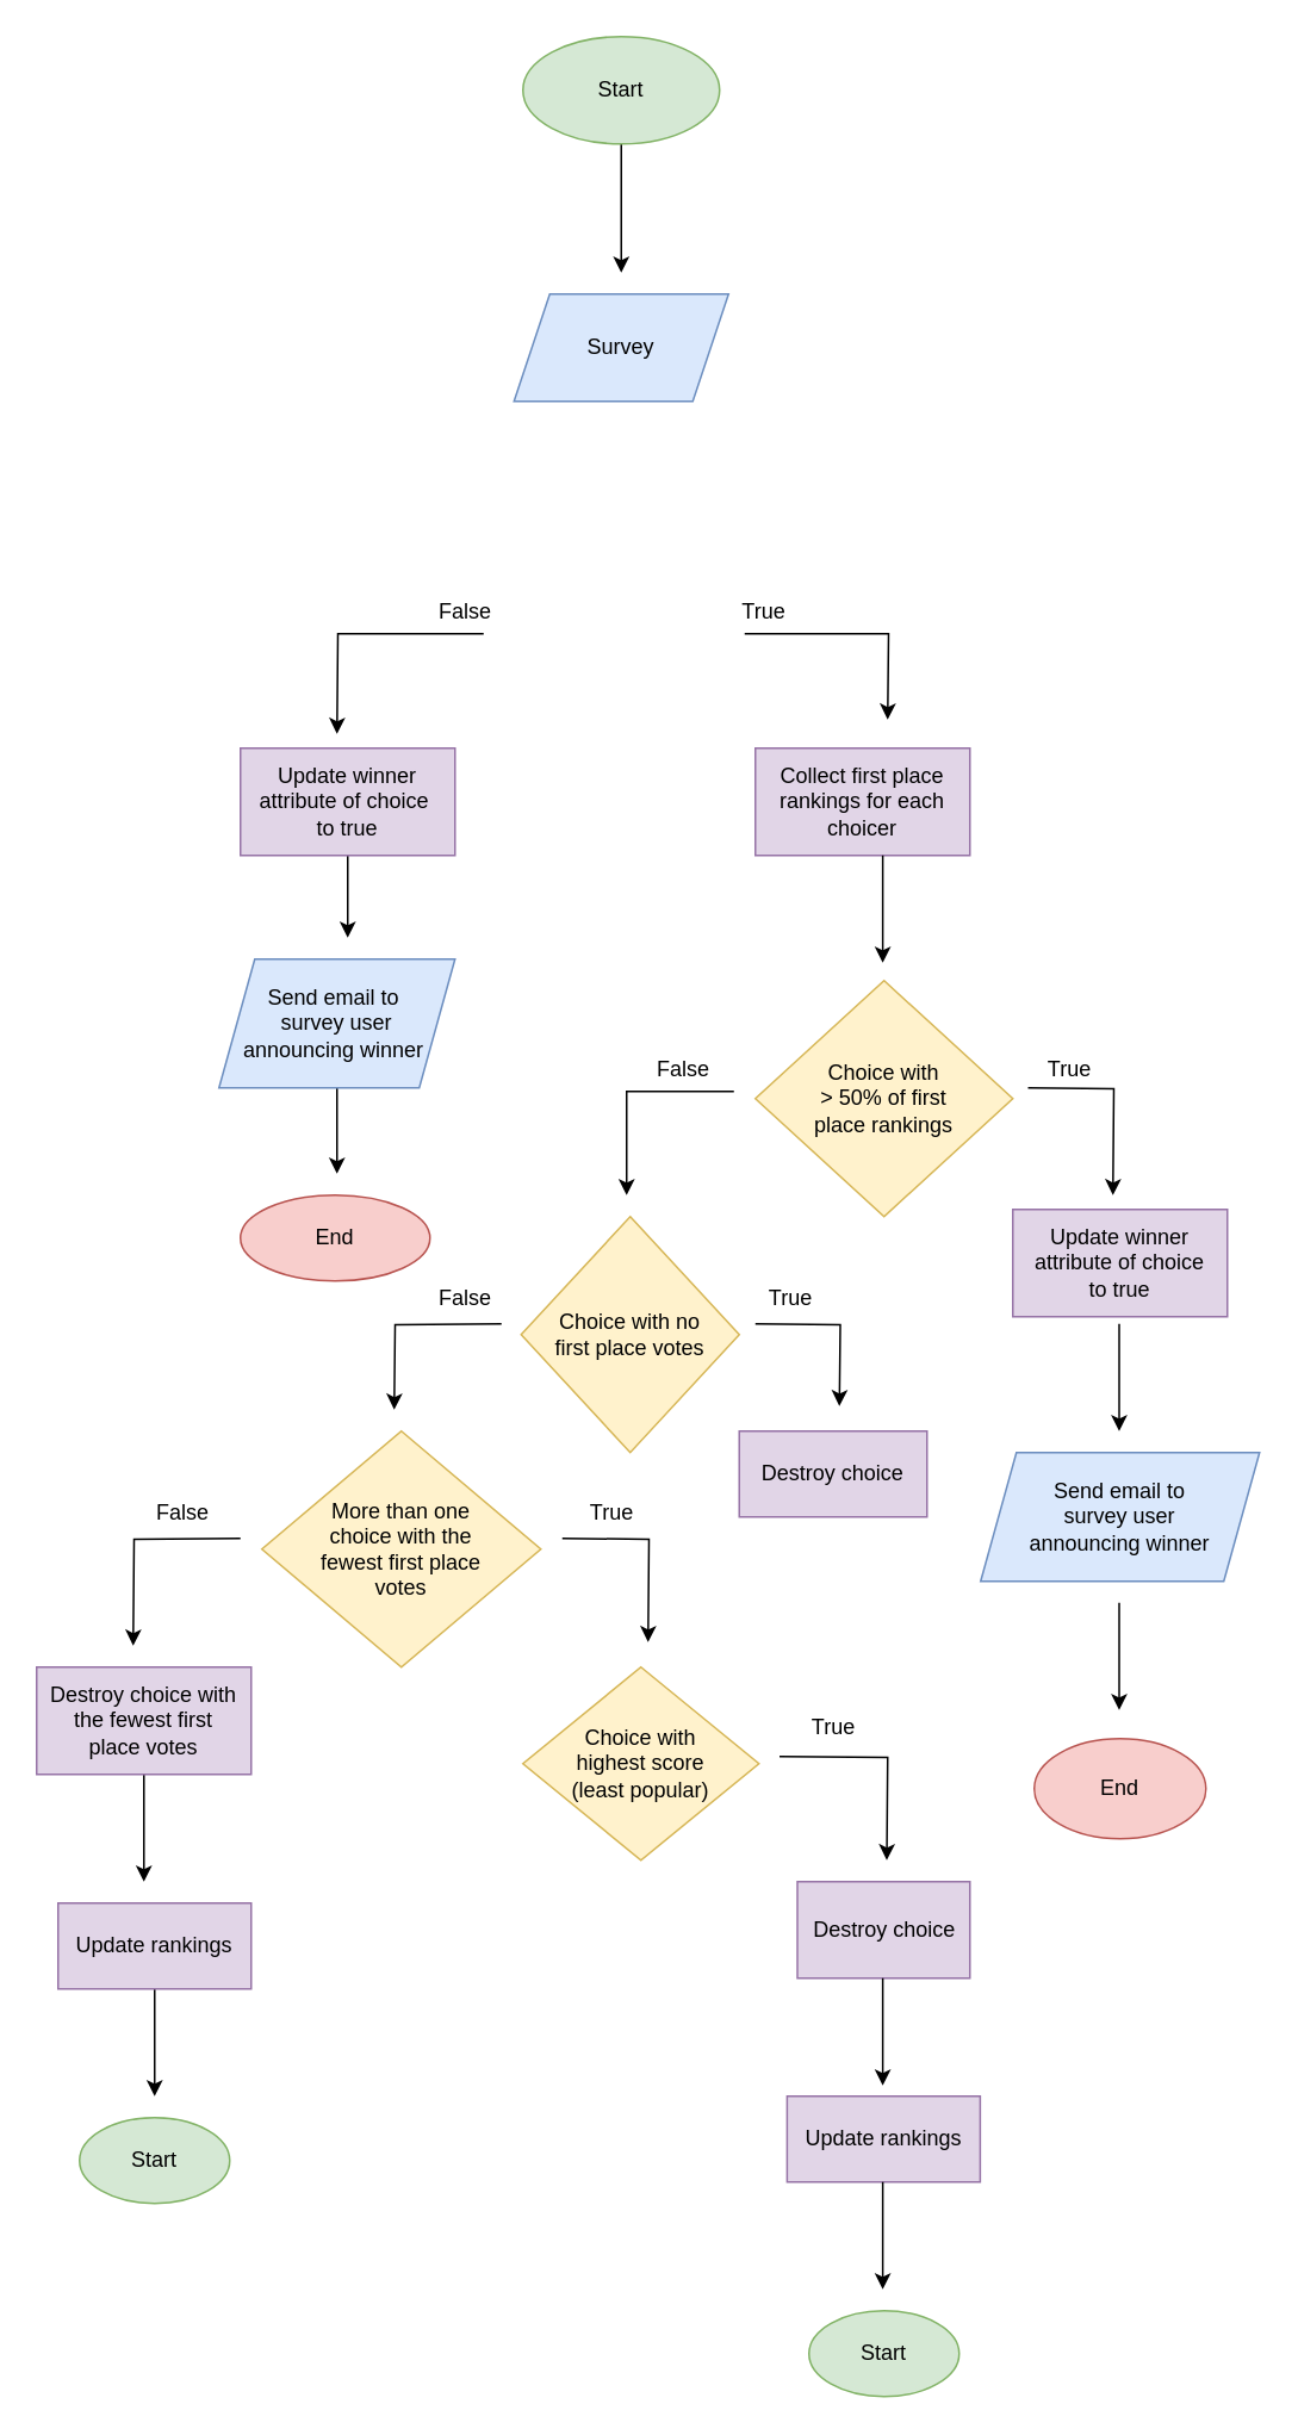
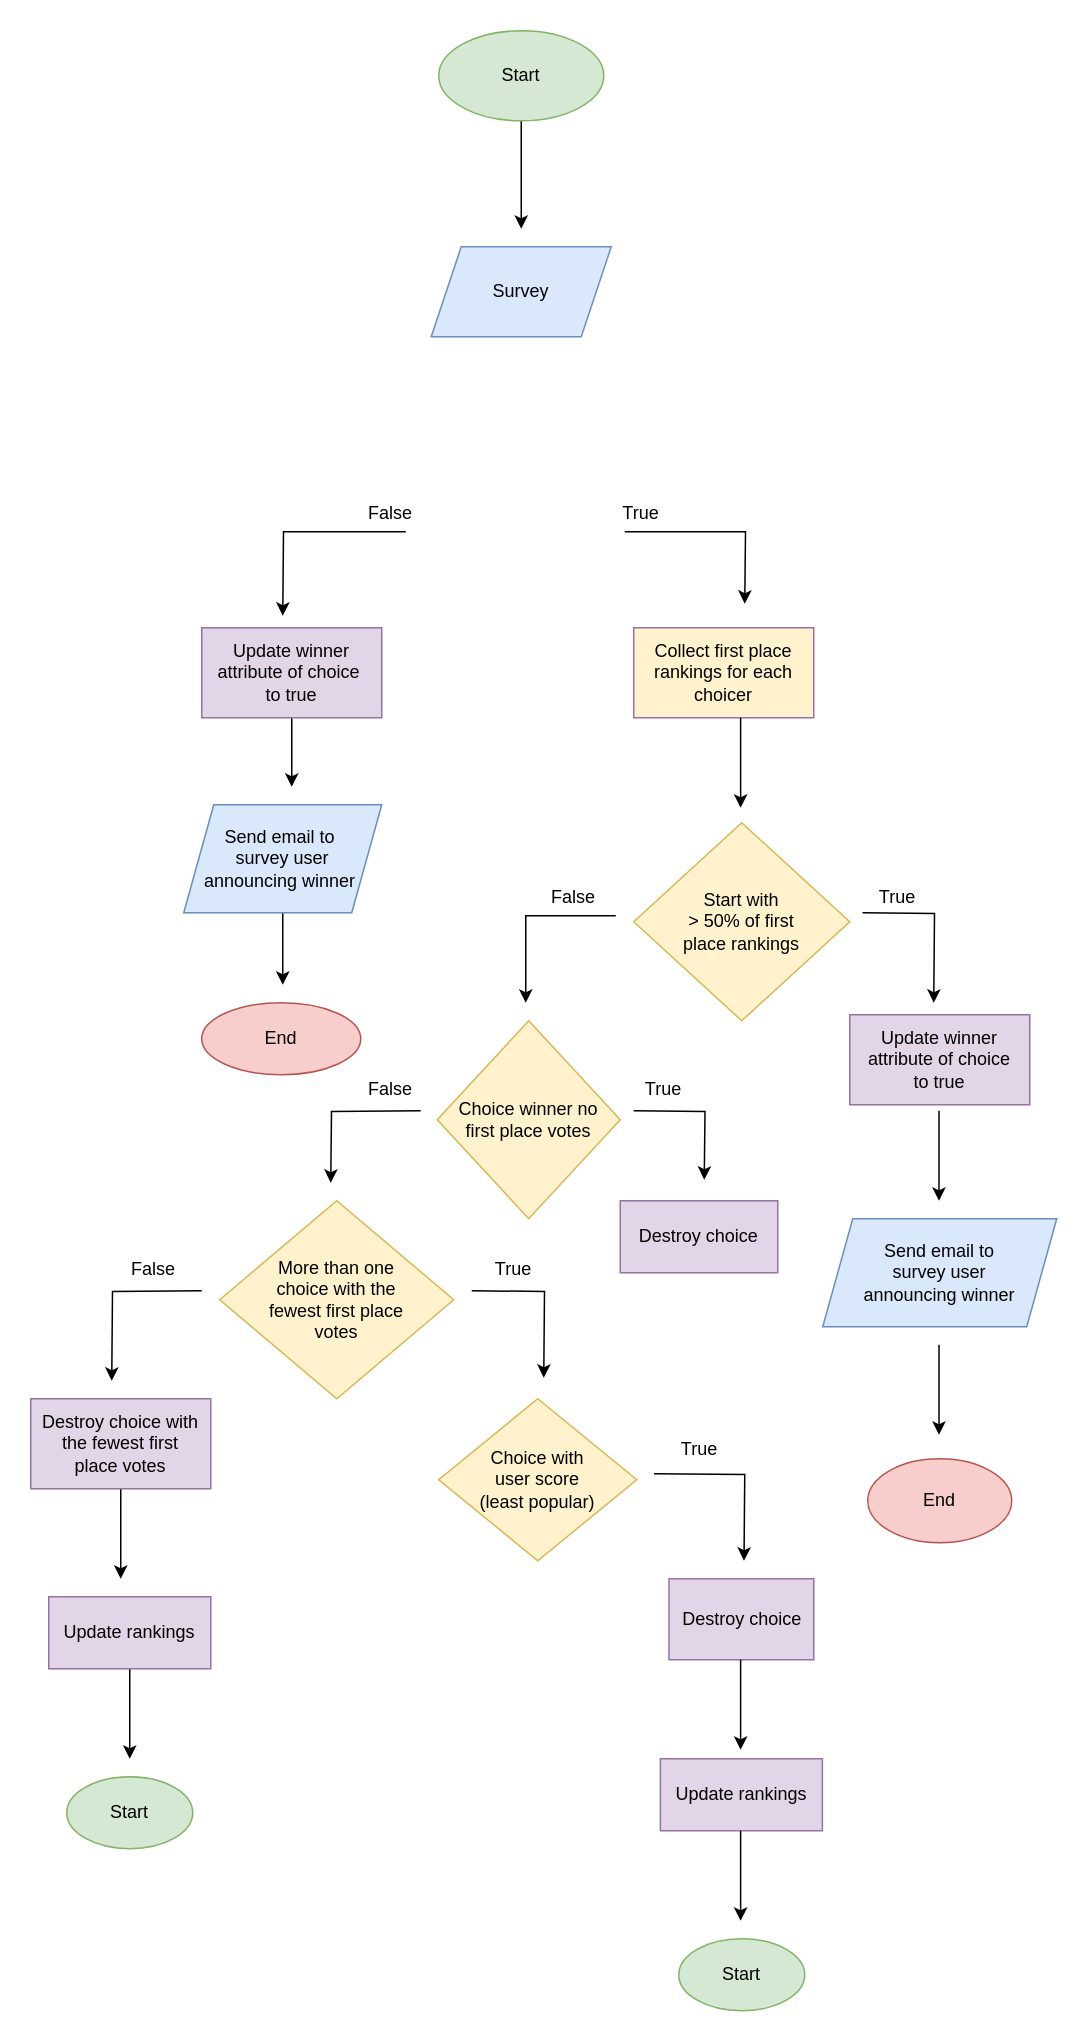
- <mxCell id="14" value="Collect first place&lt;br&gt;rankings for each&lt;br&gt;choicer" style="rounded=0;whiteSpace=wrap;html=1;fillColor=#e1d5e7;strokeColor=#9673a6;" vertex="1" parent="1"><mxGeometry x="422" y="418" width="120" height="60" as="geometry" /></mxCell>
+ <mxCell id="14" value="Collect first place&lt;br&gt;rankings for each&lt;br&gt;choicer" style="rounded=0;whiteSpace=wrap;html=1;fillColor=#fff2cc;strokeColor=#9673a6;" vertex="1" parent="1"><mxGeometry x="422" y="418" width="120" height="60" as="geometry" /></mxCell>
- <mxCell id="15" value="Choice with&lt;br&gt;&amp;gt; 50% of first&lt;br&gt;place rankings" style="rhombus;whiteSpace=wrap;html=1;fillColor=#fff2cc;strokeColor=#d6b656;" vertex="1" parent="1"><mxGeometry x="422" y="548" width="144" height="132" as="geometry" /></mxCell>
+ <mxCell id="15" value="Start with&lt;br&gt;&amp;gt; 50% of first&lt;br&gt;place rankings" style="rhombus;whiteSpace=wrap;html=1;fillColor=#fff2cc;strokeColor=#d6b656;" vertex="1" parent="1"><mxGeometry x="422" y="548" width="144" height="132" as="geometry" /></mxCell>
- <mxCell id="18" value="Choice with no&lt;br&gt;first place votes" style="rhombus;whiteSpace=wrap;html=1;fillColor=#fff2cc;strokeColor=#d6b656;" vertex="1" parent="1"><mxGeometry x="291" y="680" width="122" height="132" as="geometry" /></mxCell>
+ <mxCell id="18" value="Choice winner no&lt;br&gt;first place votes" style="rhombus;whiteSpace=wrap;html=1;fillColor=#fff2cc;strokeColor=#d6b656;" vertex="1" parent="1"><mxGeometry x="291" y="680" width="122" height="132" as="geometry" /></mxCell>
- <mxCell id="34" value="Choice with&lt;br&gt;highest score&lt;br&gt;(least popular)" style="rhombus;whiteSpace=wrap;html=1;fillColor=#fff2cc;strokeColor=#d6b656;" vertex="1" parent="1"><mxGeometry x="292" y="932" width="132" height="108" as="geometry" /></mxCell>
+ <mxCell id="34" value="Choice with&lt;br&gt;user score&lt;br&gt;(least popular)" style="rhombus;whiteSpace=wrap;html=1;fillColor=#fff2cc;strokeColor=#d6b656;" vertex="1" parent="1"><mxGeometry x="292" y="932" width="132" height="108" as="geometry" /></mxCell>
